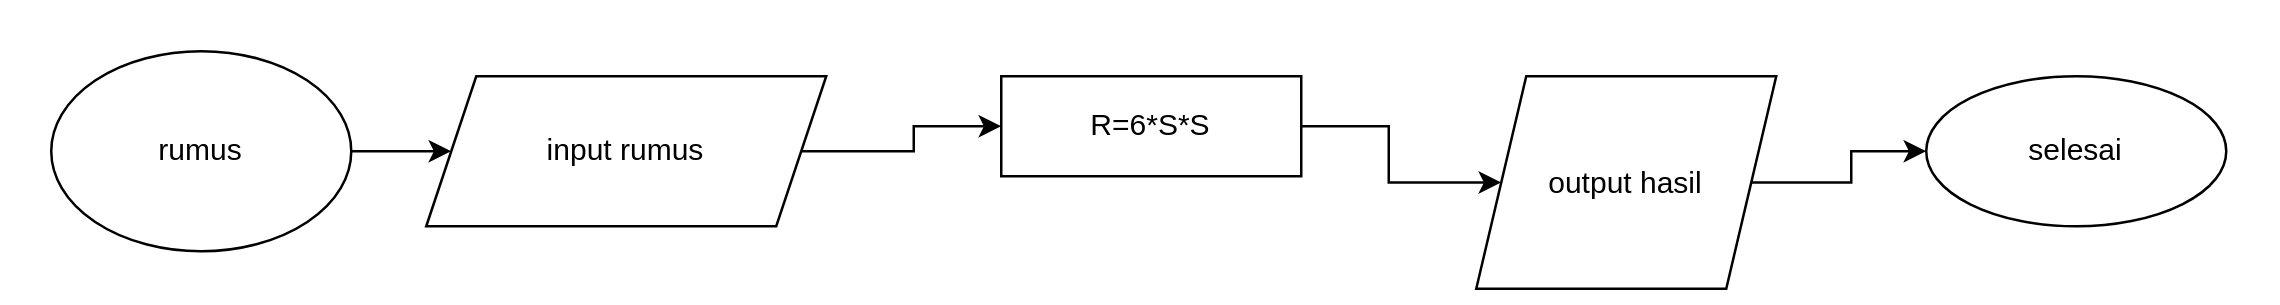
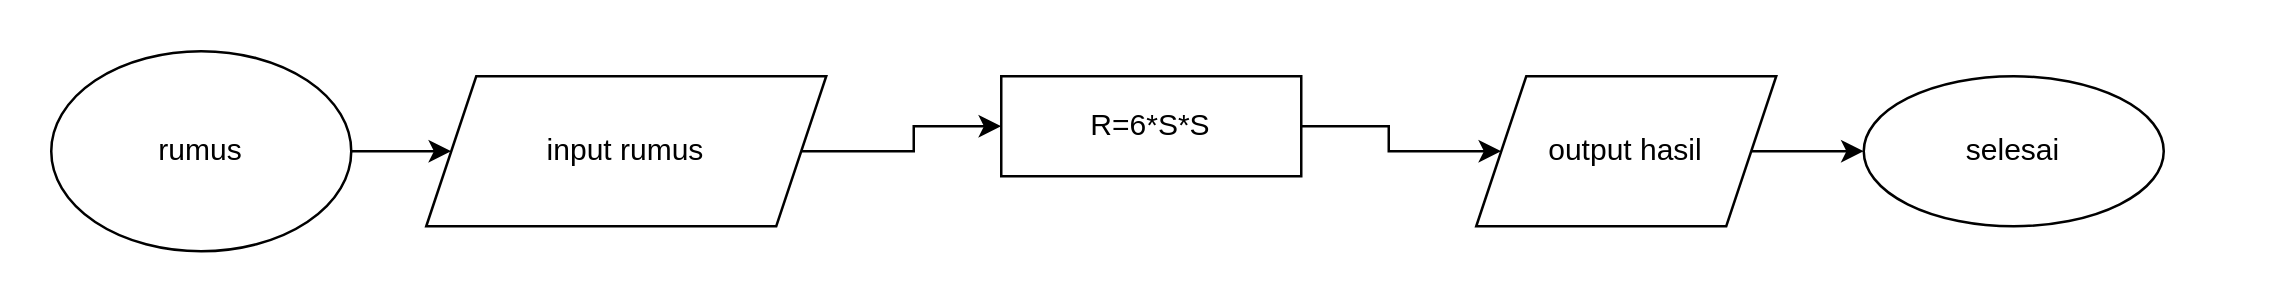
- <mxCell id="10" value="selesai" style="ellipse;whiteSpace=wrap;html=1;" vertex="1" parent="1"><mxGeometry x="770" y="30" width="120" height="60" as="geometry" /></mxCell>
+ <mxCell id="10" value="selesai" style="ellipse;whiteSpace=wrap;html=1;" vertex="1" parent="1"><mxGeometry x="745" y="30" width="120" height="60" as="geometry" /></mxCell>
- <mxCell id="9" value="output hasil" style="shape=parallelogram;perimeter=parallelogramPerimeter;whiteSpace=wrap;html=1;fixedSize=1;" vertex="1" parent="1"><mxGeometry x="590" y="30" width="120" height="85" as="geometry" /></mxCell>
+ <mxCell id="9" value="output hasil" style="shape=parallelogram;perimeter=parallelogramPerimeter;whiteSpace=wrap;html=1;fixedSize=1;" vertex="1" parent="1"><mxGeometry x="590" y="30" width="120" height="60" as="geometry" /></mxCell>
